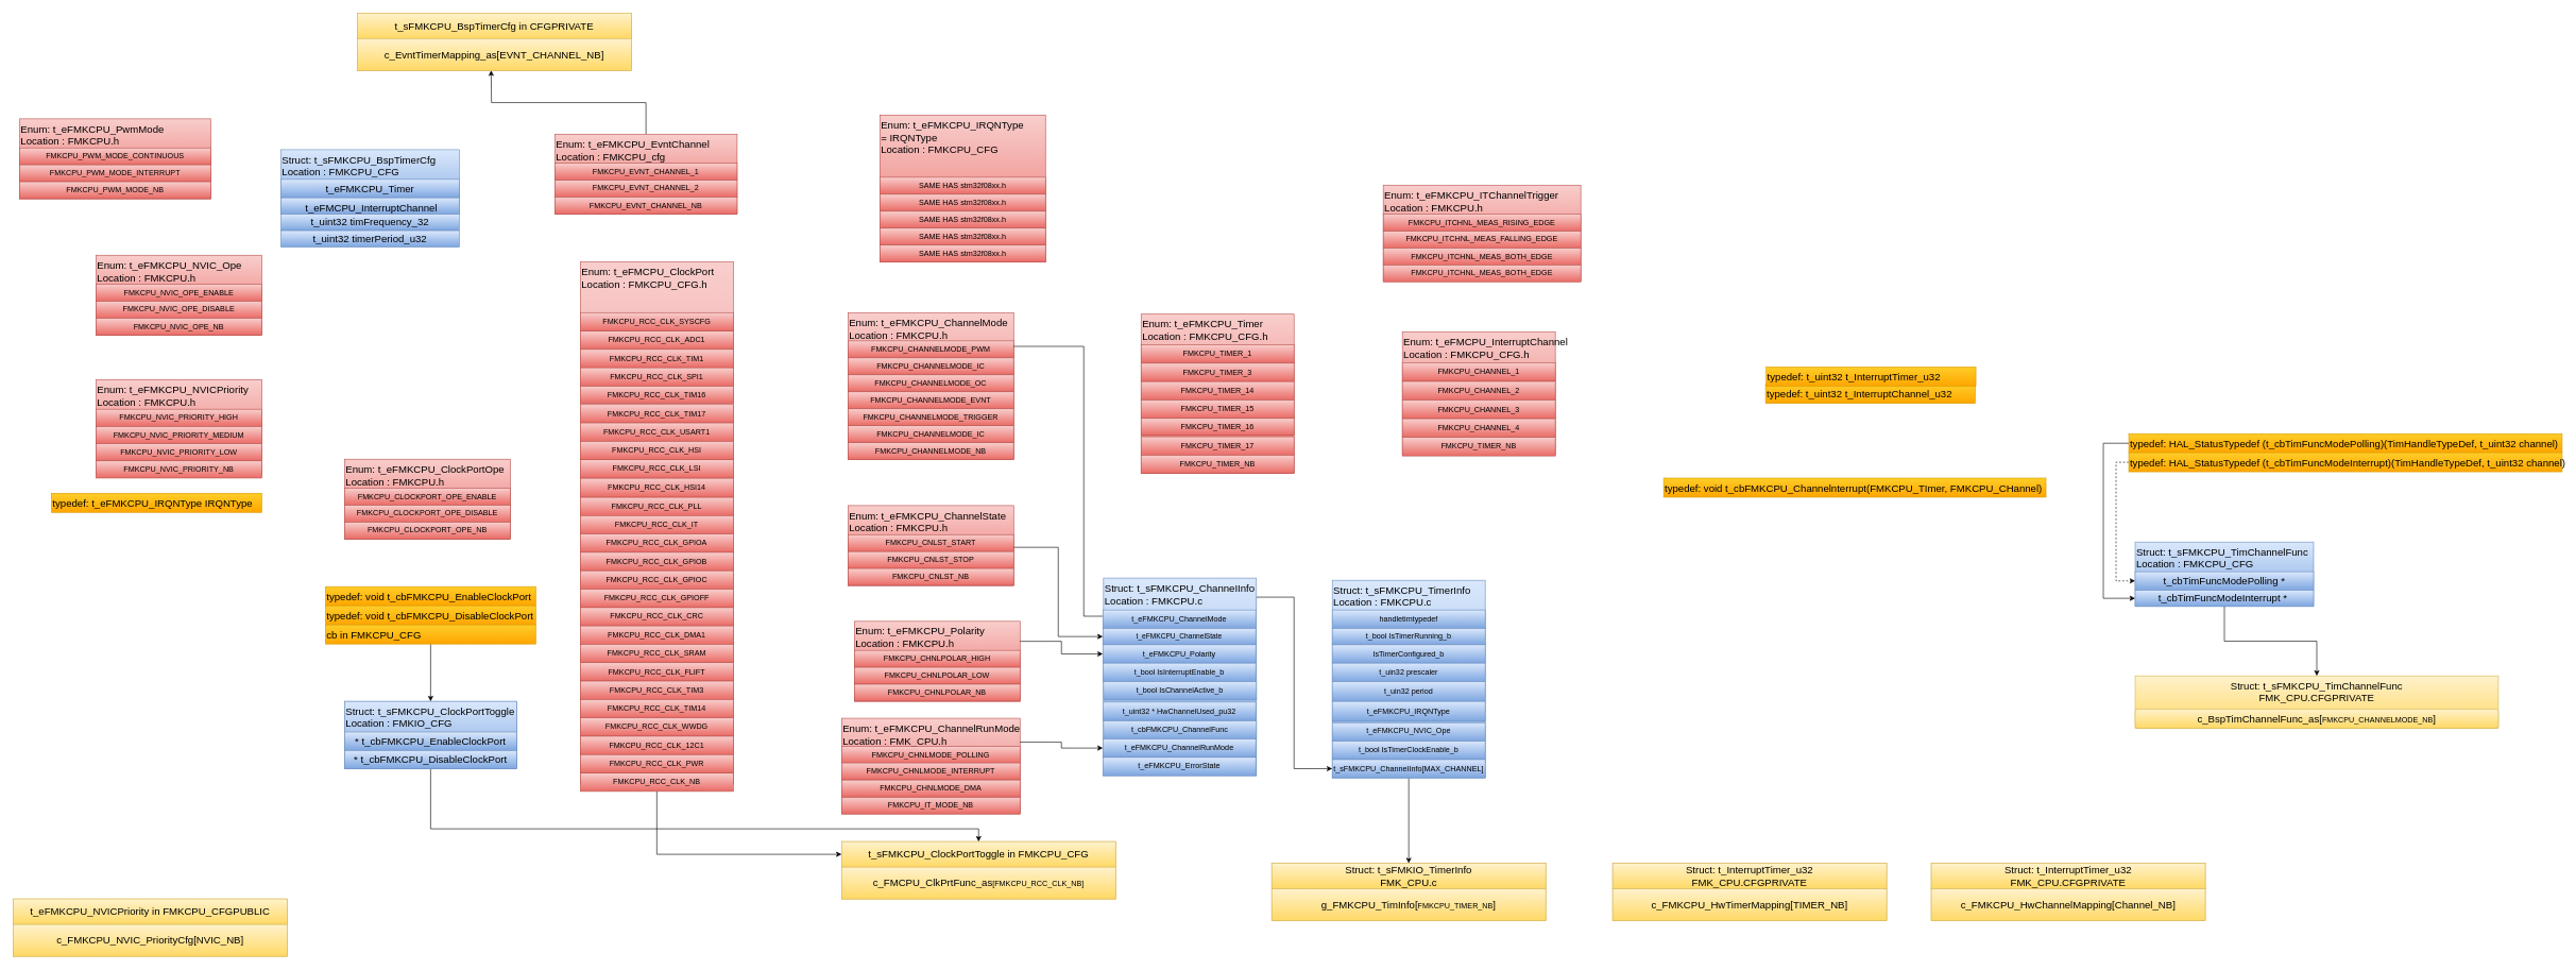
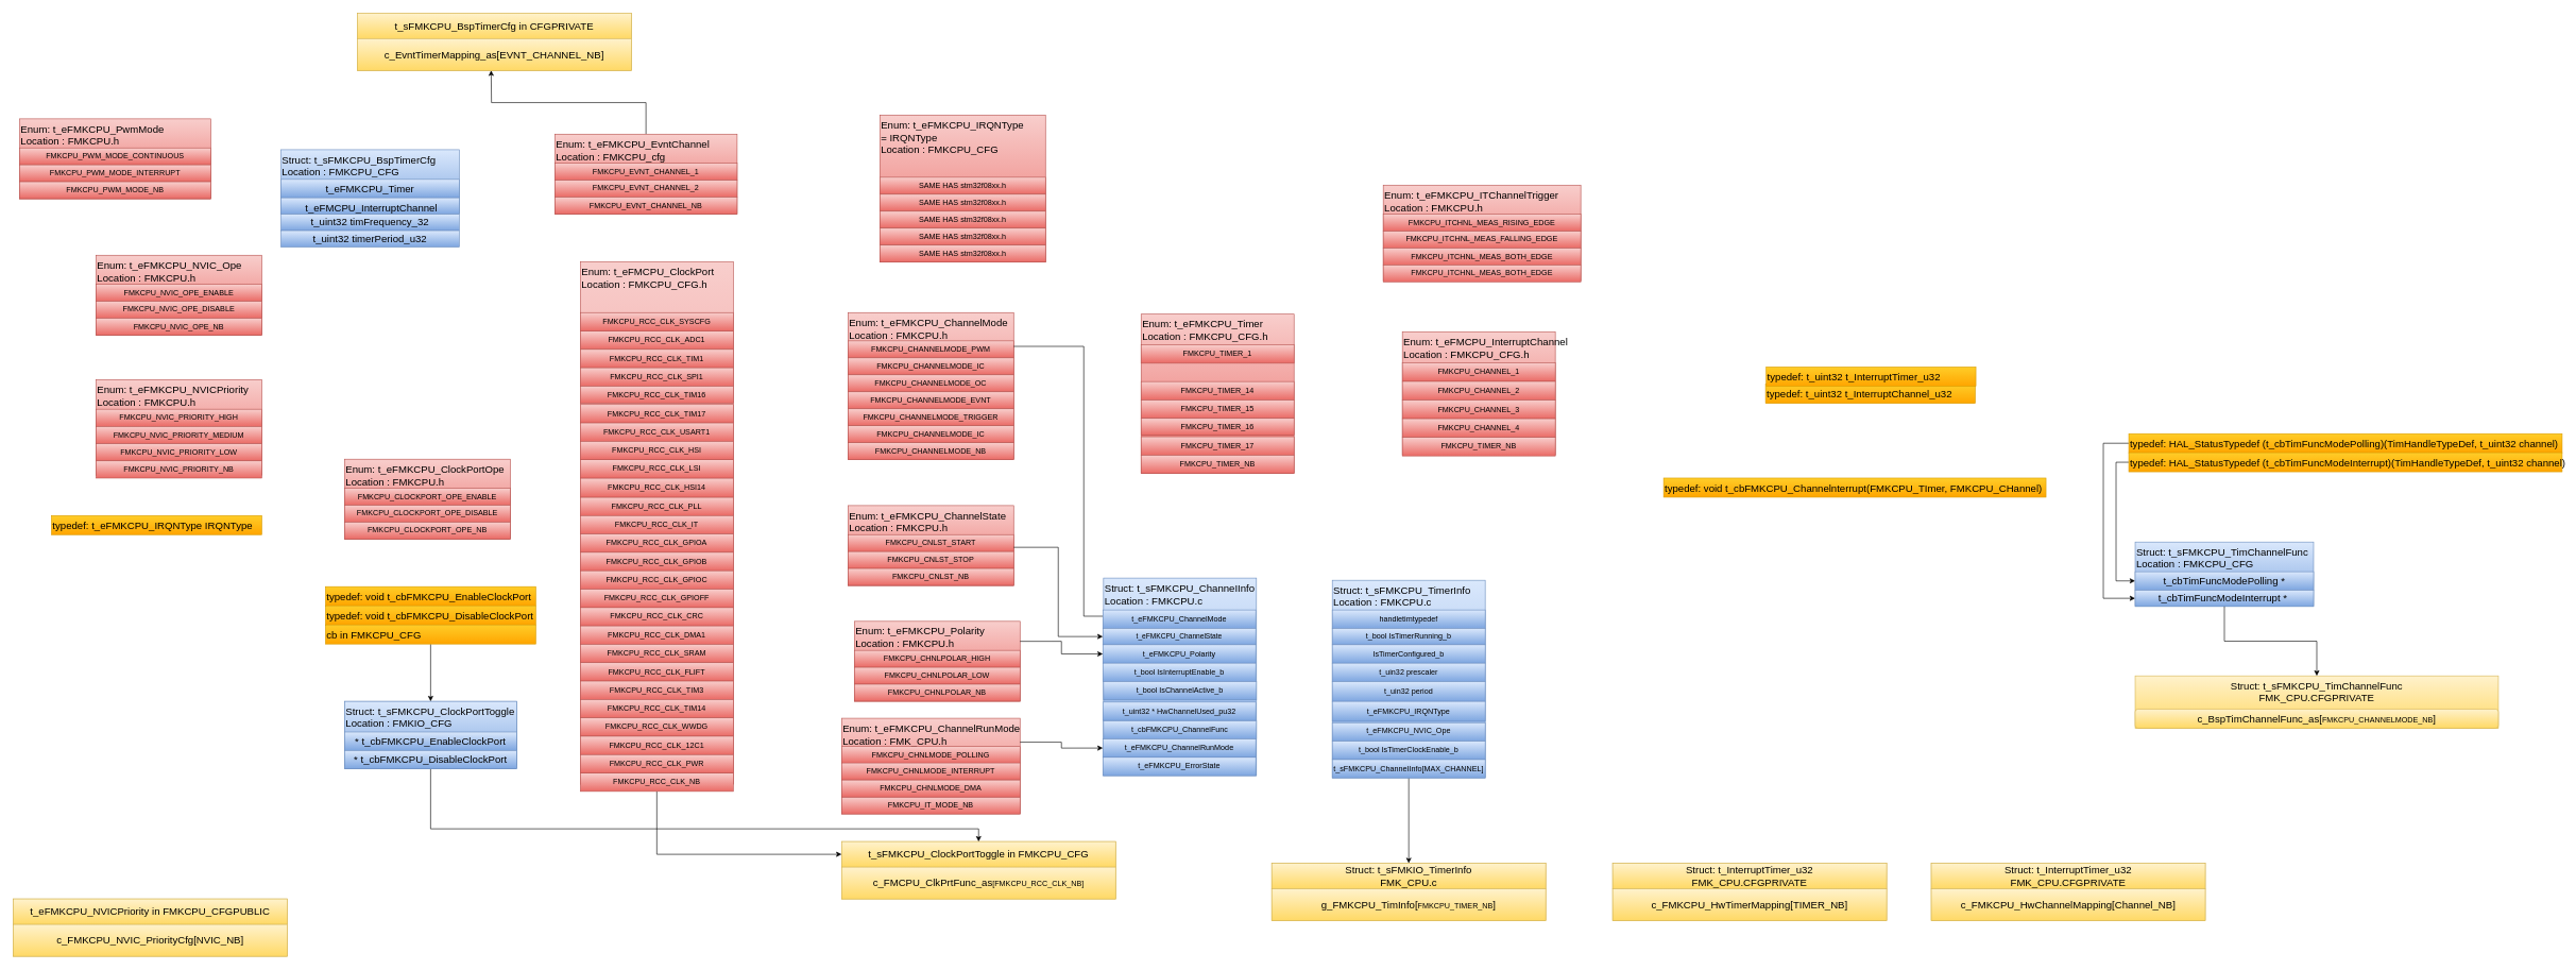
- <mxCell id="24" value="FMKCPU_TIMER_3" style="rounded=0;whiteSpace=wrap;html=1;fillColor=#f8cecc;gradientColor=#ea6b66;strokeColor=#b85450;fontColor=#000000;" parent="21" vertex="1"><mxGeometry y="76.923" width="240.0" height="28.846" as="geometry" /></mxCell>
- <mxCell id="193" value="&lt;span style=&quot;color: rgb(0, 0, 0); text-wrap: nowrap;&quot;&gt;typedef: t_eFMKCPU_IRQNType IRQNType&lt;/span&gt;" style="rounded=0;whiteSpace=wrap;html=1;verticalAlign=top;fillColor=#ffcd28;gradientColor=#ffa500;strokeColor=#d79b00;fontSize=16;align=left;" vertex="1" parent="1"><mxGeometry x="80" y="773.47" width="330" height="30" as="geometry" /></mxCell>
+ <mxCell id="193" value="&lt;span style=&quot;color: rgb(0, 0, 0); text-wrap: nowrap;&quot;&gt;typedef: t_eFMKCPU_IRQNType IRQNType&lt;/span&gt;" style="rounded=0;whiteSpace=wrap;html=1;verticalAlign=top;fillColor=#ffcd28;gradientColor=#ffa500;strokeColor=#d79b00;fontSize=16;align=left;" vertex="1" parent="1"><mxGeometry x="80" y="808.47" width="330" height="30" as="geometry" /></mxCell>
- <mxCell id="146" style="edgeStyle=orthogonalEdgeStyle;rounded=0;orthogonalLoop=1;jettySize=auto;html=1;exitX=0;exitY=0.5;exitDx=0;exitDy=0;entryX=0;entryY=0.5;entryDx=0;entryDy=0;dashed=1;" parent="1" source="147" target="150" edge="1"><mxGeometry relative="1" as="geometry" /></mxCell>
+ <mxCell id="146" style="edgeStyle=orthogonalEdgeStyle;rounded=0;orthogonalLoop=1;jettySize=auto;html=1;exitX=0;exitY=0.5;exitDx=0;exitDy=0;entryX=0;entryY=0.5;entryDx=0;entryDy=0;" parent="1" source="147" target="150" edge="1"><mxGeometry relative="1" as="geometry" /></mxCell>
- <mxCell id="68" style="edgeStyle=orthogonalEdgeStyle;rounded=0;orthogonalLoop=1;jettySize=auto;html=1;exitX=1;exitY=0;exitDx=0;exitDy=0;entryX=0;entryY=0.5;entryDx=0;entryDy=0;" parent="1" source="125" target="65" edge="1"><mxGeometry relative="1" as="geometry" /></mxCell>
